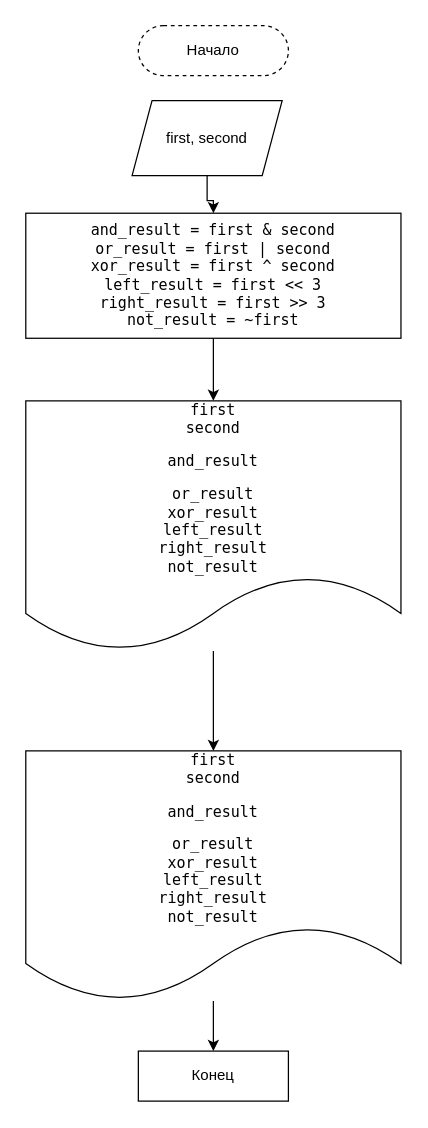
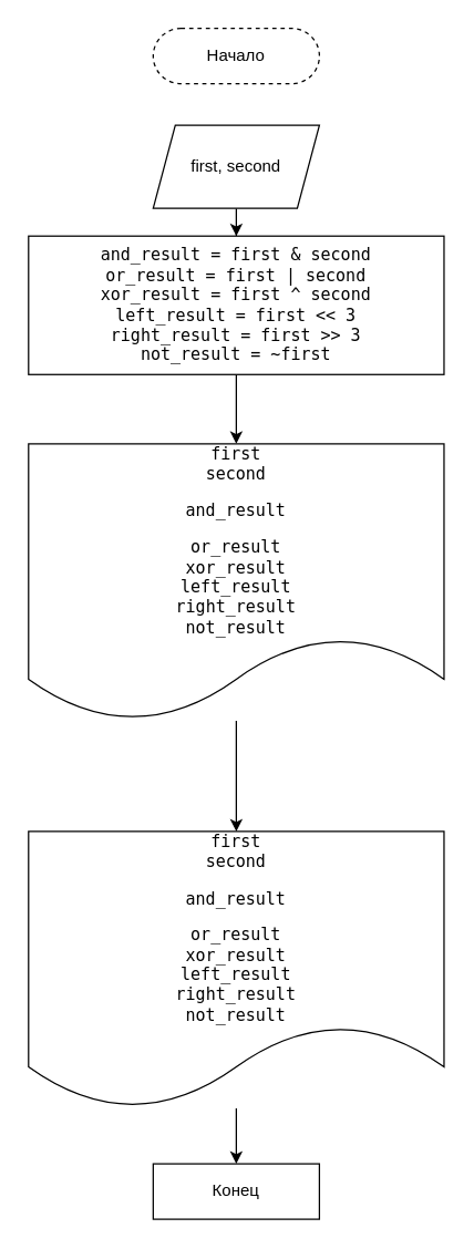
- <mxCell id="4" value="first, second" style="shape=parallelogram;perimeter=parallelogramPerimeter;whiteSpace=wrap;html=1;rounded=1;size=0.133;arcSize=0;" vertex="1" parent="1"><mxGeometry x="105" y="80" width="120" height="60" as="geometry" /></mxCell>
+ <mxCell id="4" value="first, second" style="shape=parallelogram;perimeter=parallelogramPerimeter;whiteSpace=wrap;html=1;rounded=1;size=0.133;arcSize=0;" vertex="1" parent="1"><mxGeometry x="110" y="90" width="120" height="60" as="geometry" /></mxCell>
